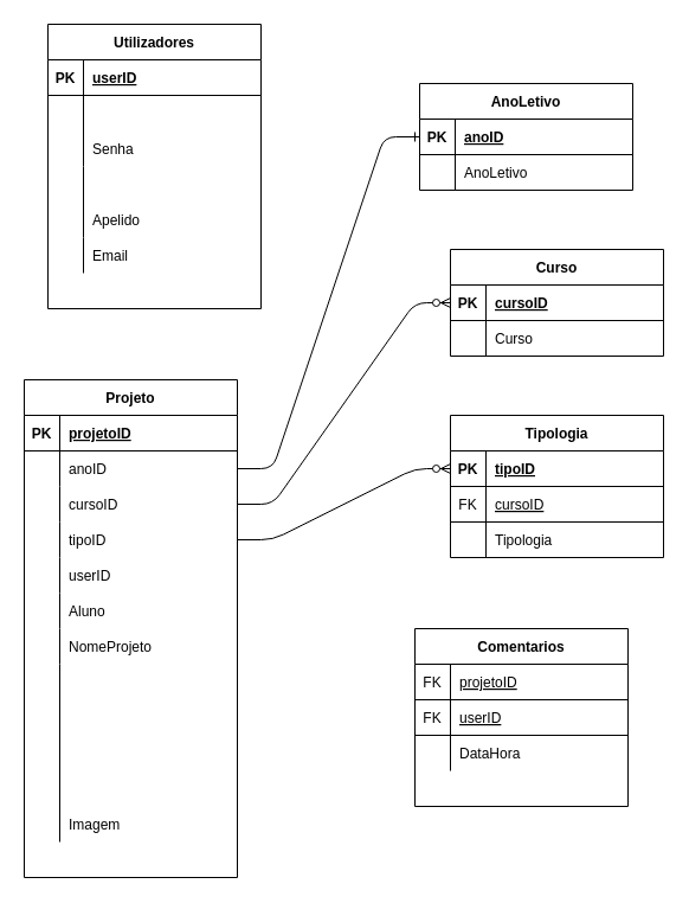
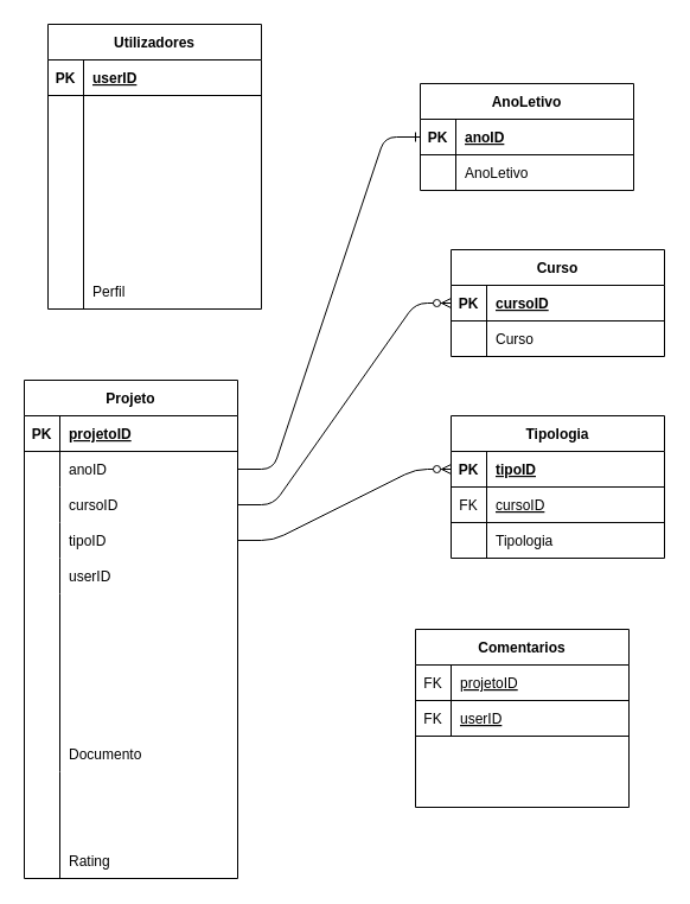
- <mxCell id="10" value="Senha" style="shape=partialRectangle;connectable=0;fillColor=none;top=0;left=0;bottom=0;right=0;align=left;spacingLeft=6;overflow=hidden;" vertex="1" parent="8"><mxGeometry x="30" width="150" height="30" as="geometry" /></mxCell>
- <mxCell id="15" value="Apelido" style="shape=partialRectangle;connectable=0;fillColor=none;top=0;left=0;bottom=0;right=0;align=left;spacingLeft=6;overflow=hidden;" vertex="1" parent="13"><mxGeometry x="30" width="150" height="30" as="geometry" /></mxCell>
- <mxCell id="18" value="Email" style="shape=partialRectangle;connectable=0;fillColor=none;top=0;left=0;bottom=0;right=0;align=left;spacingLeft=6;overflow=hidden;" vertex="1" parent="16"><mxGeometry x="30" width="150" height="30" as="geometry" /></mxCell>
+ <mxCell id="21" value="Perfil" style="shape=partialRectangle;connectable=0;fillColor=none;top=0;left=0;bottom=0;right=0;align=left;spacingLeft=6;overflow=hidden;" vertex="1" parent="19"><mxGeometry x="30" width="150" height="30" as="geometry" /></mxCell>
- <mxCell id="64" value="Aluno" style="shape=partialRectangle;connectable=0;fillColor=none;top=0;left=0;bottom=0;right=0;align=left;spacingLeft=6;overflow=hidden;" vertex="1" parent="62"><mxGeometry x="30" width="150" height="30" as="geometry" /></mxCell>
- <mxCell id="67" value="NomeProjeto" style="shape=partialRectangle;connectable=0;fillColor=none;top=0;left=0;bottom=0;right=0;align=left;spacingLeft=6;overflow=hidden;" vertex="1" parent="65"><mxGeometry x="30" width="150" height="30" as="geometry" /></mxCell>
+ <mxCell id="74" value="Documento" style="shape=partialRectangle;connectable=0;fillColor=none;top=0;left=0;bottom=0;right=0;align=left;spacingLeft=6;overflow=hidden;" vertex="1" parent="72"><mxGeometry x="30" width="150" height="30" as="geometry" /></mxCell>
- <mxCell id="92" value="DataHora" style="shape=partialRectangle;connectable=0;fillColor=none;top=0;left=0;bottom=0;right=0;align=left;spacingLeft=6;overflow=hidden;" vertex="1" parent="90"><mxGeometry x="30" width="150" height="30" as="geometry" /></mxCell>
- <mxCell id="79" value="Imagem" style="shape=partialRectangle;connectable=0;fillColor=none;top=0;left=0;bottom=0;right=0;align=left;spacingLeft=6;overflow=hidden;" vertex="1" parent="77"><mxGeometry x="30" width="150" height="30" as="geometry" /></mxCell>
+ <mxCell id="82" value="Rating" style="shape=partialRectangle;connectable=0;fillColor=none;top=0;left=0;bottom=0;right=0;align=left;spacingLeft=6;overflow=hidden;" vertex="1" parent="80"><mxGeometry x="30" width="150" height="30" as="geometry" /></mxCell>
